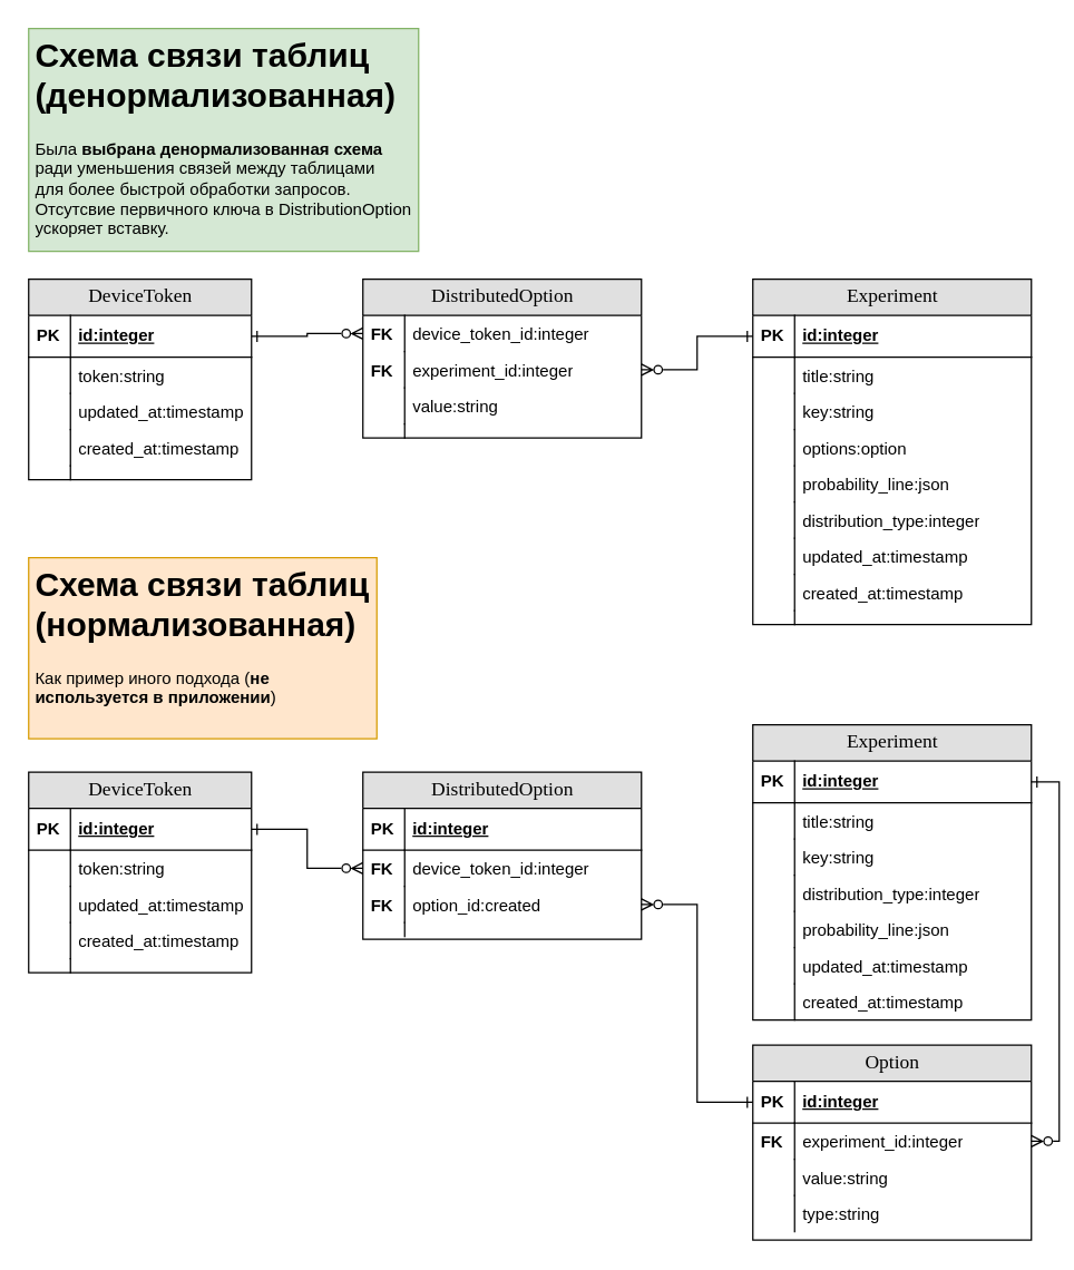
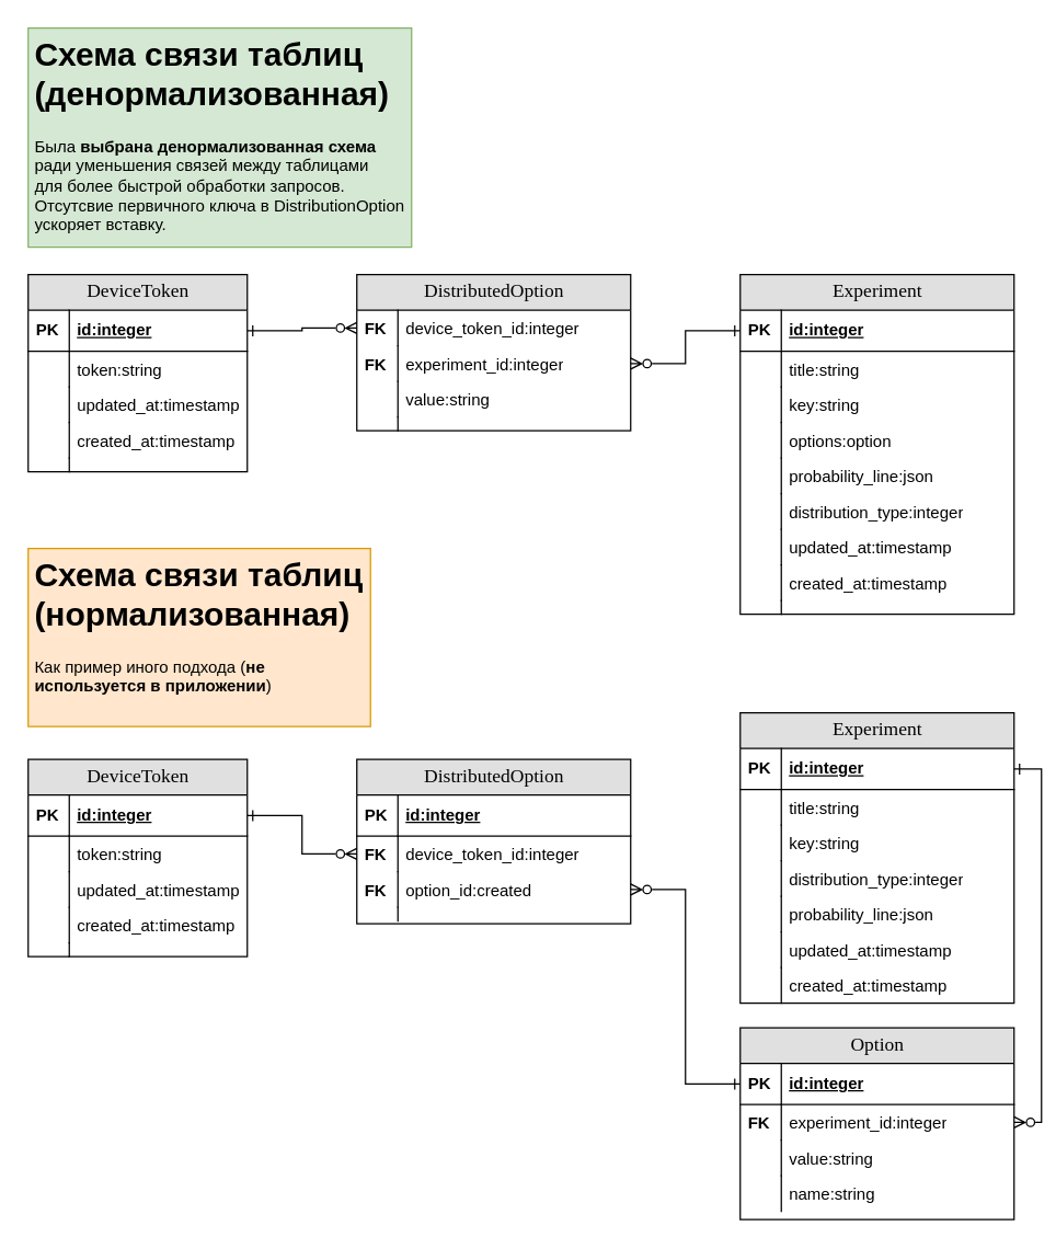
- <mxCell id="87" value="type:string" style="shape=partialRectangle;top=0;left=0;right=0;bottom=0;html=1;align=left;verticalAlign=top;fillColor=none;spacingLeft=34;spacingRight=4;whiteSpace=wrap;overflow=hidden;rotatable=0;points=[[0,0.5],[1,0.5]];portConstraint=eastwest;dropTarget=0;" parent="80" vertex="1"><mxGeometry y="108" width="200" height="26" as="geometry" /></mxCell>
+ <mxCell id="87" value="name:string" style="shape=partialRectangle;top=0;left=0;right=0;bottom=0;html=1;align=left;verticalAlign=top;fillColor=none;spacingLeft=34;spacingRight=4;whiteSpace=wrap;overflow=hidden;rotatable=0;points=[[0,0.5],[1,0.5]];portConstraint=eastwest;dropTarget=0;" parent="80" vertex="1"><mxGeometry y="108" width="200" height="26" as="geometry" /></mxCell>
